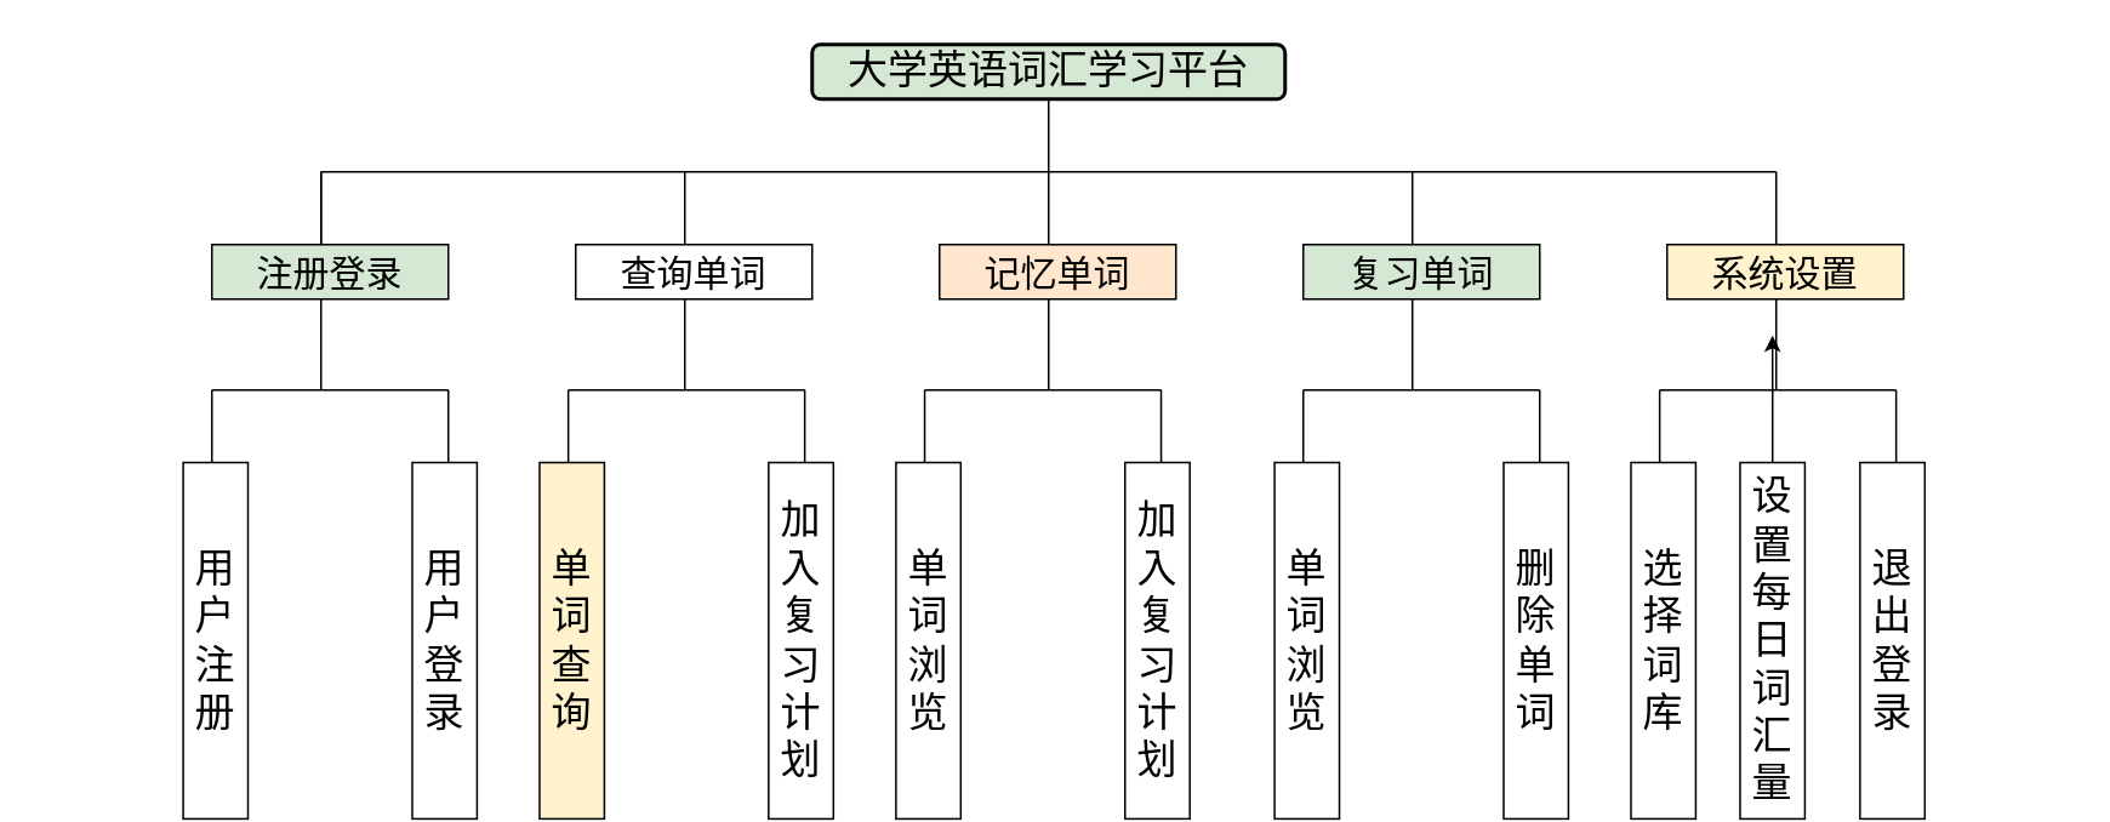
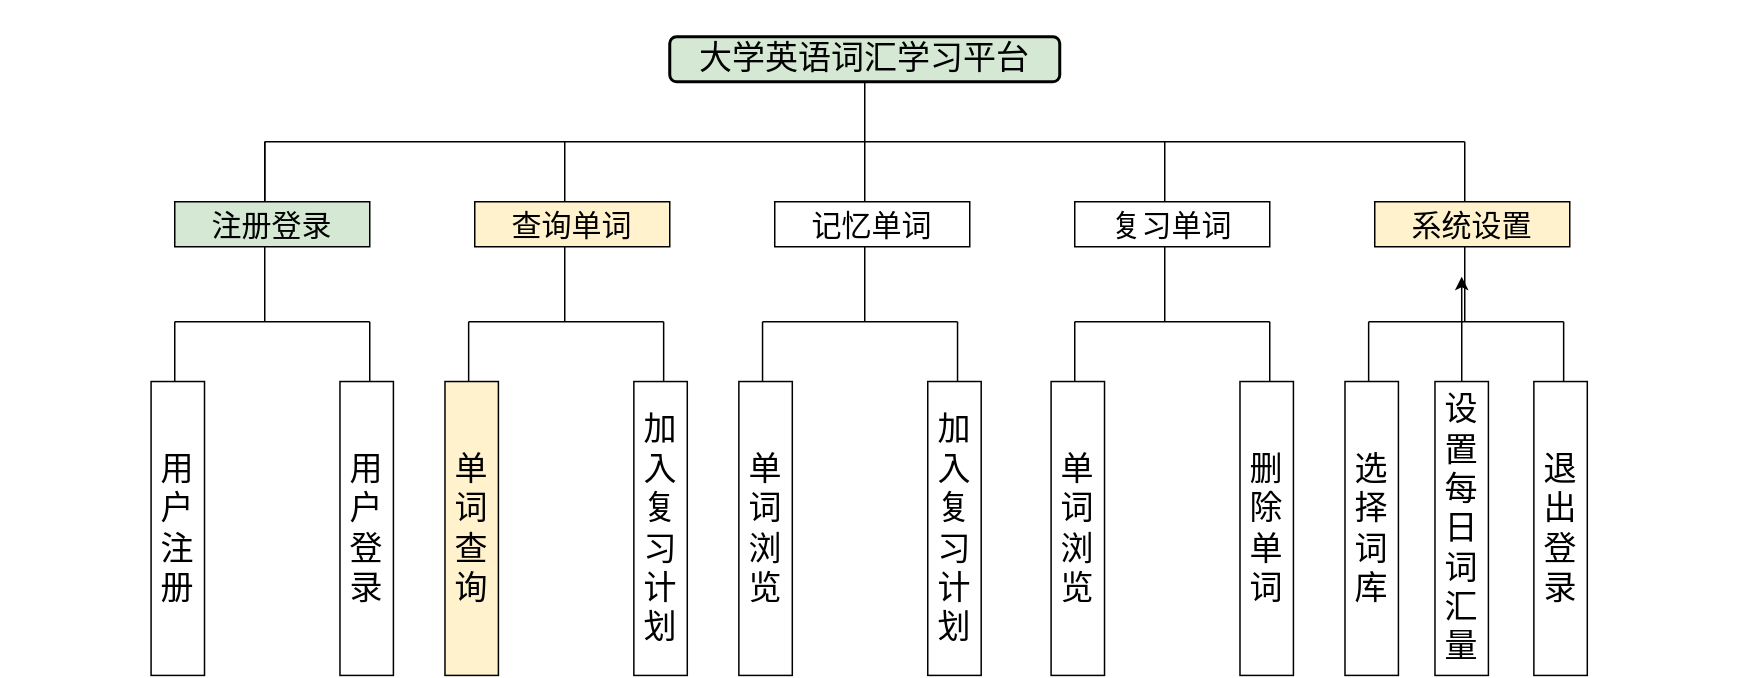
- <mxCell id="16" value="&lt;font style=&quot;font-size: 20px;&quot;&gt;查询单词&lt;/font&gt;" style="rounded=0;whiteSpace=wrap;html=1;fontSize=16;" parent="1" vertex="1"><mxGeometry x="316" y="130" width="130" height="30" as="geometry" /></mxCell>
+ <mxCell id="16" value="&lt;font style=&quot;font-size: 20px;&quot;&gt;查询单词&lt;/font&gt;" style="rounded=0;whiteSpace=wrap;html=1;fontSize=16;fillColor=#fff2cc;" parent="1" vertex="1"><mxGeometry x="316" y="130" width="130" height="30" as="geometry" /></mxCell>
- <mxCell id="18" value="&lt;font style=&quot;font-size: 20px;&quot;&gt;记忆单词&lt;/font&gt;" style="rounded=0;whiteSpace=wrap;html=1;fontSize=16;fillColor=#ffe6cc;" parent="1" vertex="1"><mxGeometry x="516" y="130" width="130" height="30" as="geometry" /></mxCell>
+ <mxCell id="18" value="&lt;font style=&quot;font-size: 20px;&quot;&gt;记忆单词&lt;/font&gt;" style="rounded=0;whiteSpace=wrap;html=1;fontSize=16;" parent="1" vertex="1"><mxGeometry x="516" y="130" width="130" height="30" as="geometry" /></mxCell>
- <mxCell id="20" value="&lt;font style=&quot;font-size: 20px;&quot;&gt;复习单词&lt;/font&gt;" style="rounded=0;whiteSpace=wrap;html=1;fontSize=16;fillColor=#d5e8d4;" parent="1" vertex="1"><mxGeometry x="716" y="130" width="130" height="30" as="geometry" /></mxCell>
+ <mxCell id="20" value="&lt;font style=&quot;font-size: 20px;&quot;&gt;复习单词&lt;/font&gt;" style="rounded=0;whiteSpace=wrap;html=1;fontSize=16;" parent="1" vertex="1"><mxGeometry x="716" y="130" width="130" height="30" as="geometry" /></mxCell>
